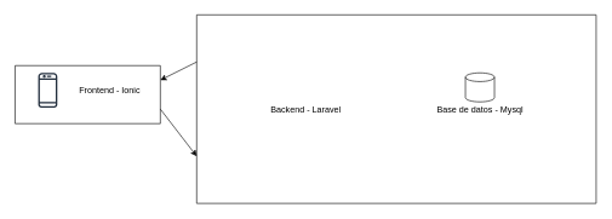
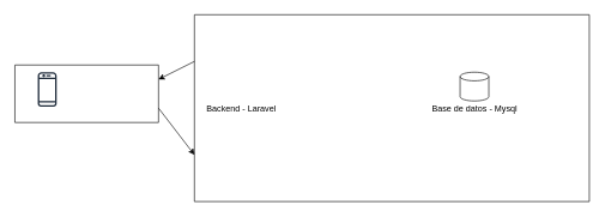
- <mxCell id="4" value="Frontend - Ionic" style="text;html=1;align=center;verticalAlign=middle;resizable=0;points=[];autosize=1;strokeColor=none;fillColor=none;" vertex="1" parent="2"><mxGeometry x="75" y="19" width="110" height="30" as="geometry" /></mxCell>
- <mxCell id="6" value="Backend - Laravel" style="text;html=1;align=center;verticalAlign=middle;resizable=0;points=[];autosize=1;strokeColor=none;fillColor=none;" vertex="1" parent="5"><mxGeometry x="90" y="116.5" width="120" height="30" as="geometry" /></mxCell>
+ <mxCell id="6" value="Backend - Laravel" style="text;html=1;align=center;verticalAlign=middle;resizable=0;points=[];autosize=1;strokeColor=none;fillColor=none;" vertex="1" parent="5"><mxGeometry x="5" y="116.5" width="120" height="30" as="geometry" /></mxCell>
